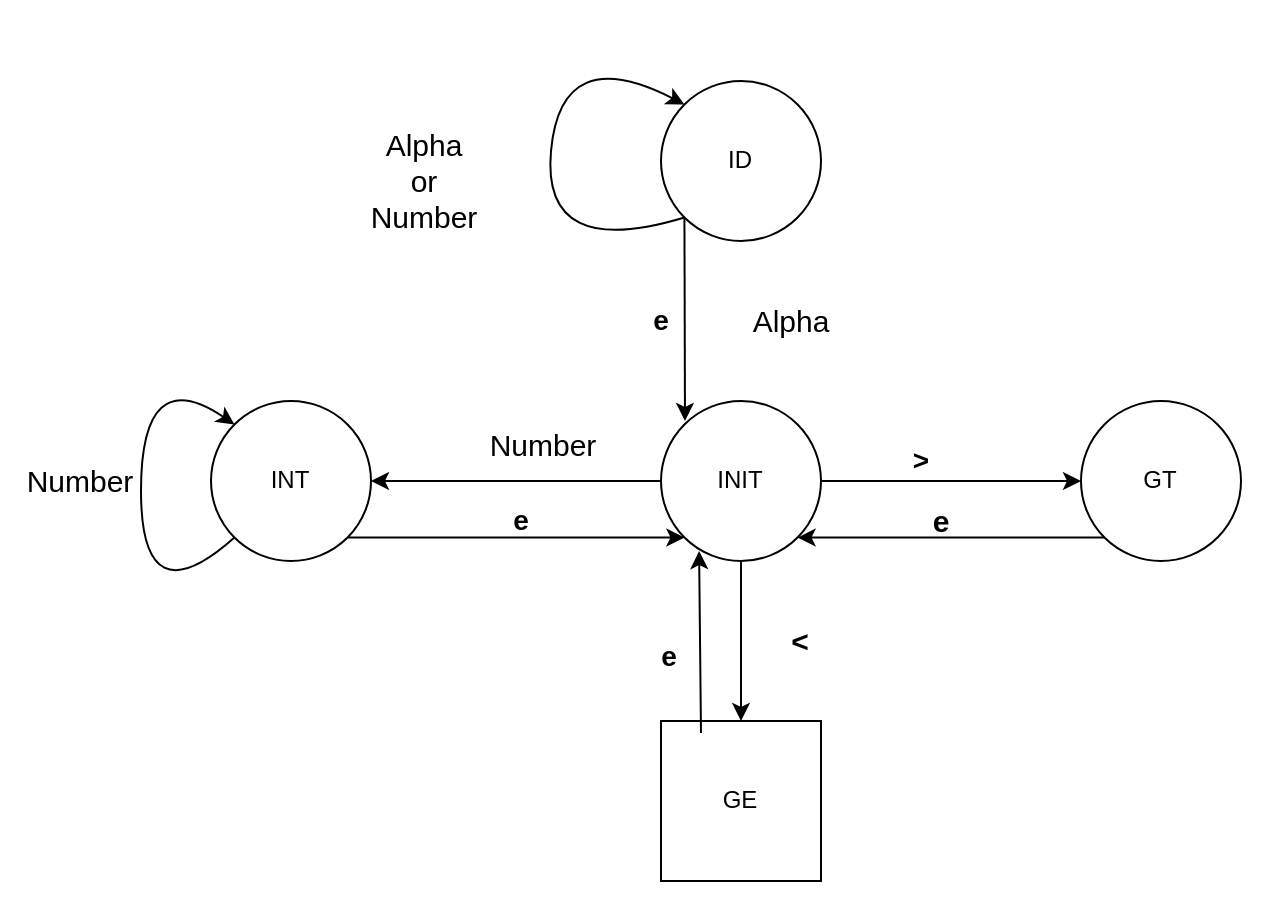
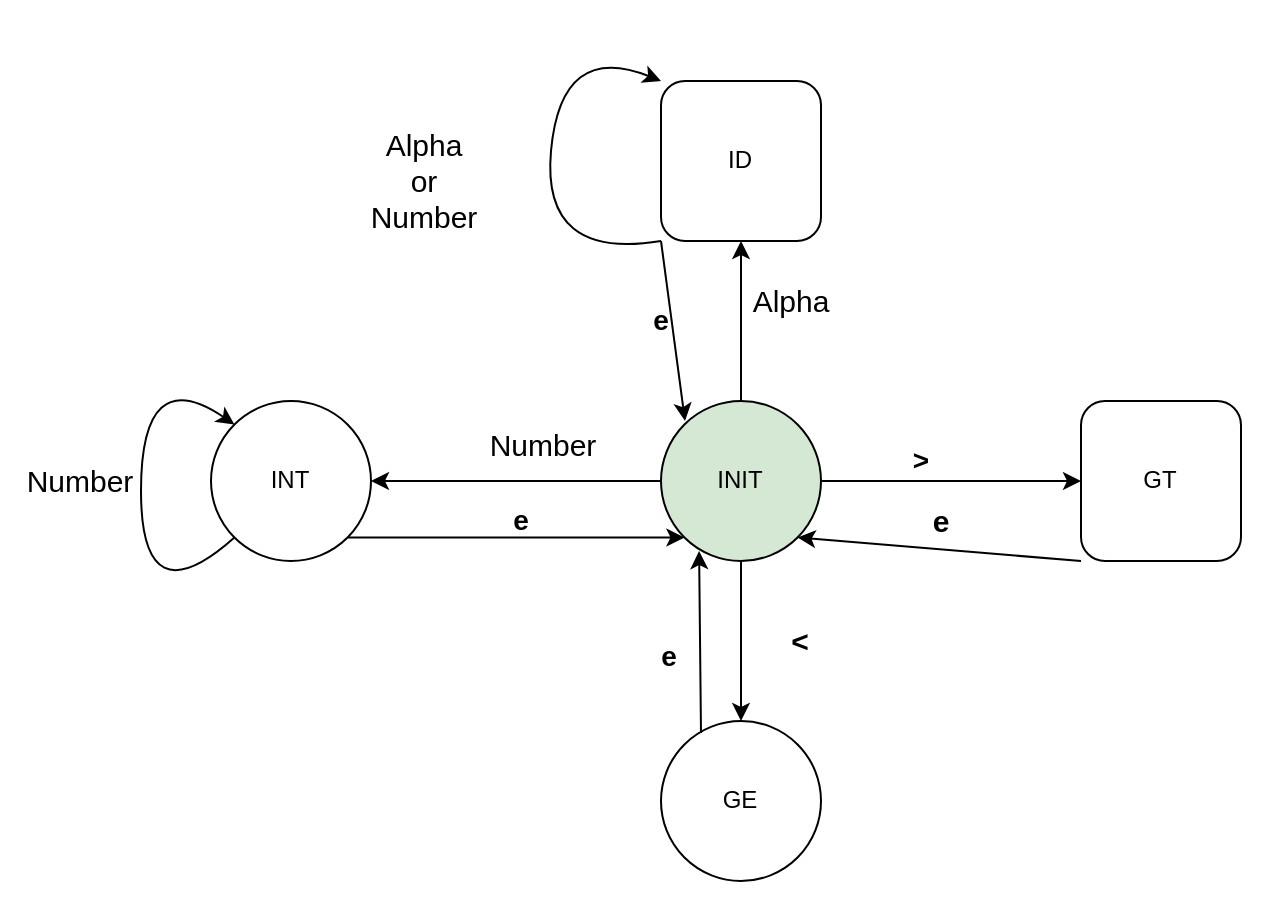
- <mxCell id="13" value="ID" style="ellipse;whiteSpace=wrap;html=1;aspect=fixed;" parent="1" vertex="1"><mxGeometry x="330" y="40" width="80" height="80" as="geometry" /></mxCell>
+ <mxCell id="13" value="ID" style="whiteSpace=wrap;html=1;aspect=fixed;rounded=1;" parent="1" vertex="1"><mxGeometry x="330" y="40" width="80" height="80" as="geometry" /></mxCell>
- <mxCell id="14" value="Alpha" style="text;html=1;align=center;verticalAlign=middle;resizable=0;points=[];autosize=1;strokeColor=none;fontSize=15;" parent="1" vertex="1"><mxGeometry x="370" y="150" width="50" height="20" as="geometry" /></mxCell>
+ <mxCell id="14" value="Alpha" style="text;html=1;align=center;verticalAlign=middle;resizable=0;points=[];autosize=1;strokeColor=none;fontSize=15;" parent="1" vertex="1"><mxGeometry x="370" y="140" width="50" height="20" as="geometry" /></mxCell>
+ <mxCell id="5" value="" style="edgeStyle=orthogonalEdgeStyle;rounded=0;orthogonalLoop=1;jettySize=auto;html=1;fontSize=15;" parent="1" source="6" target="13" edge="1"><mxGeometry relative="1" as="geometry" /></mxCell>
- <mxCell id="6" value="INIT" style="ellipse;whiteSpace=wrap;html=1;aspect=fixed;" parent="1" vertex="1"><mxGeometry x="330" y="200" width="80" height="80" as="geometry" /></mxCell>
+ <mxCell id="6" value="INIT" style="ellipse;whiteSpace=wrap;html=1;aspect=fixed;fillColor=#d5e8d4;" parent="1" vertex="1"><mxGeometry x="330" y="200" width="80" height="80" as="geometry" /></mxCell>
- <mxCell id="7" value="GT" style="ellipse;whiteSpace=wrap;html=1;aspect=fixed;" parent="1" vertex="1"><mxGeometry x="540" y="200" width="80" height="80" as="geometry" /></mxCell>
+ <mxCell id="7" value="GT" style="whiteSpace=wrap;html=1;aspect=fixed;rounded=1;" parent="1" vertex="1"><mxGeometry x="540" y="200" width="80" height="80" as="geometry" /></mxCell>
- <mxCell id="9" value="GE" style="whiteSpace=wrap;html=1;aspect=fixed;rounded=0;" parent="1" vertex="1"><mxGeometry x="330" y="360" width="80" height="80" as="geometry" /></mxCell>
+ <mxCell id="9" value="GE" style="ellipse;whiteSpace=wrap;html=1;aspect=fixed;" parent="1" vertex="1"><mxGeometry x="330" y="360" width="80" height="80" as="geometry" /></mxCell>
